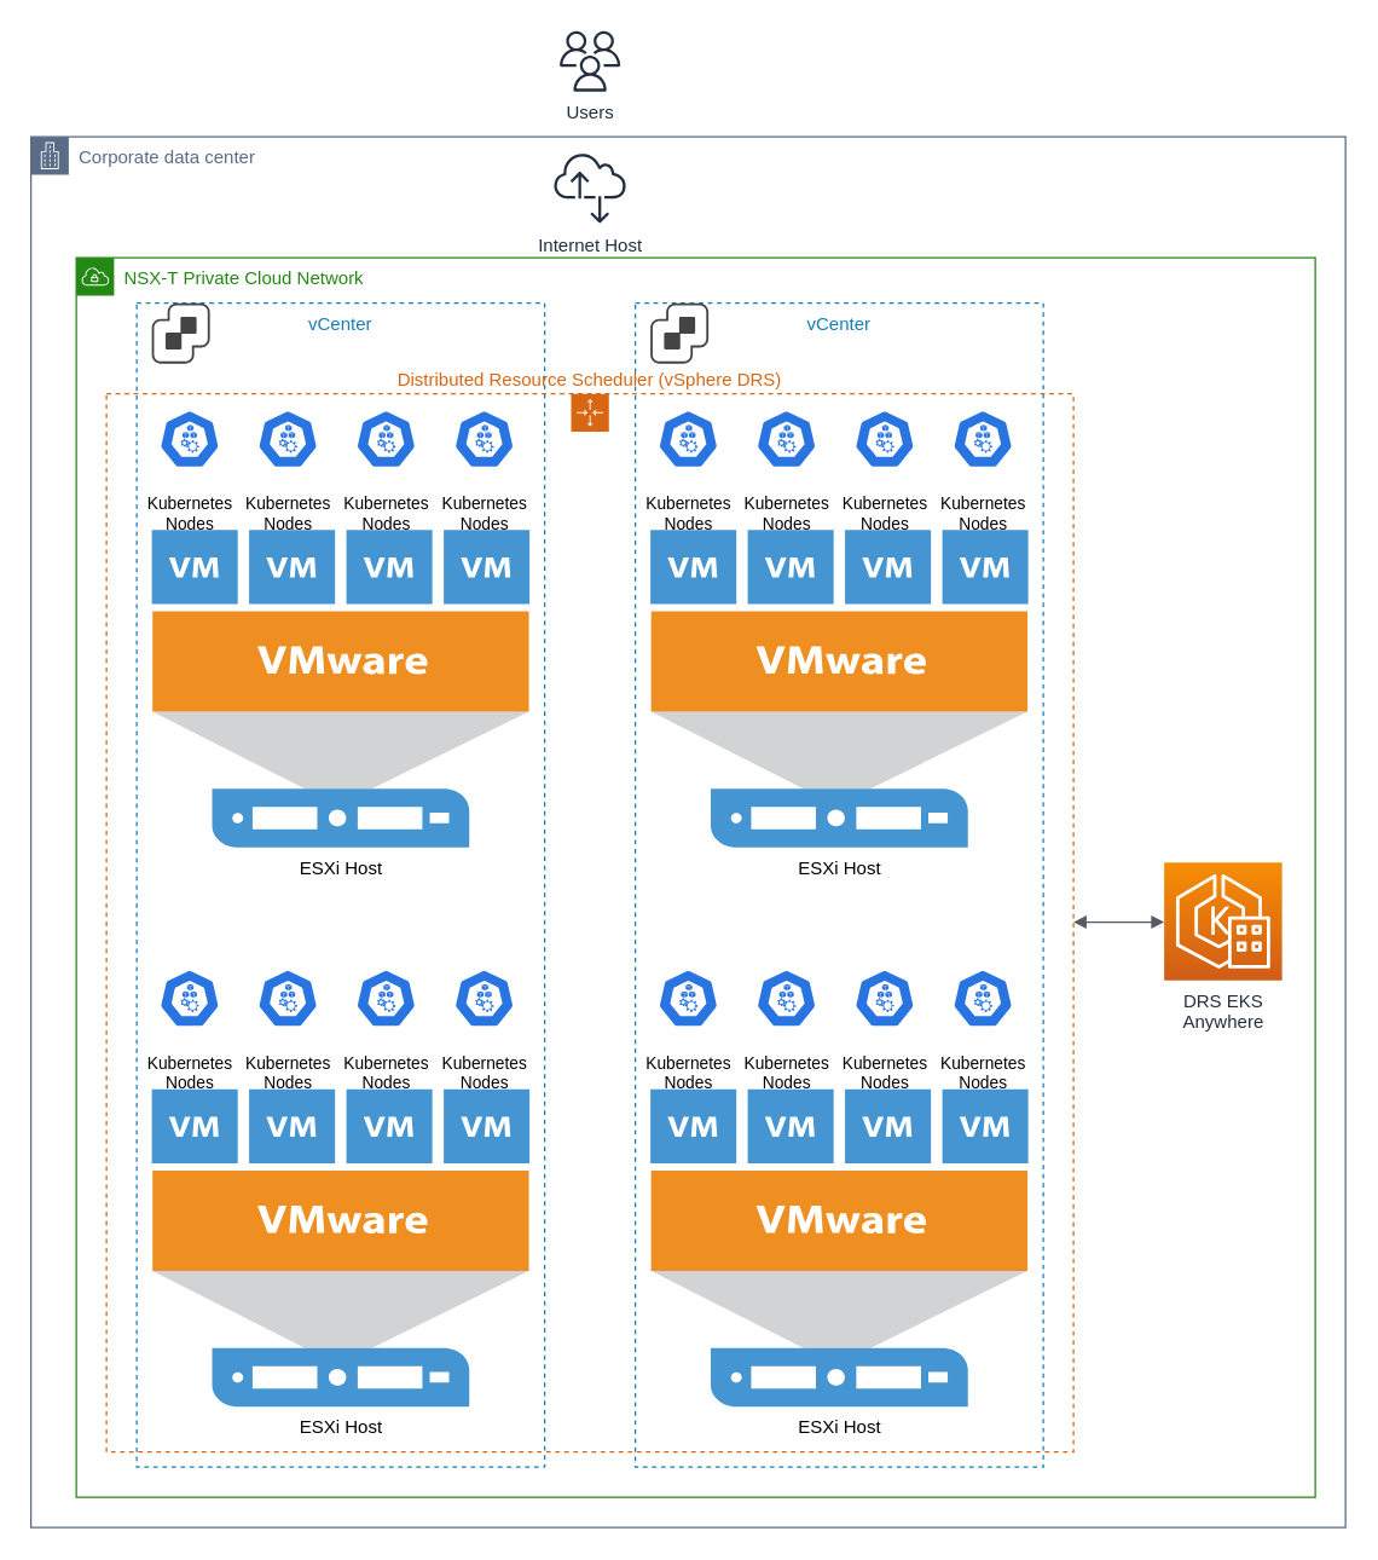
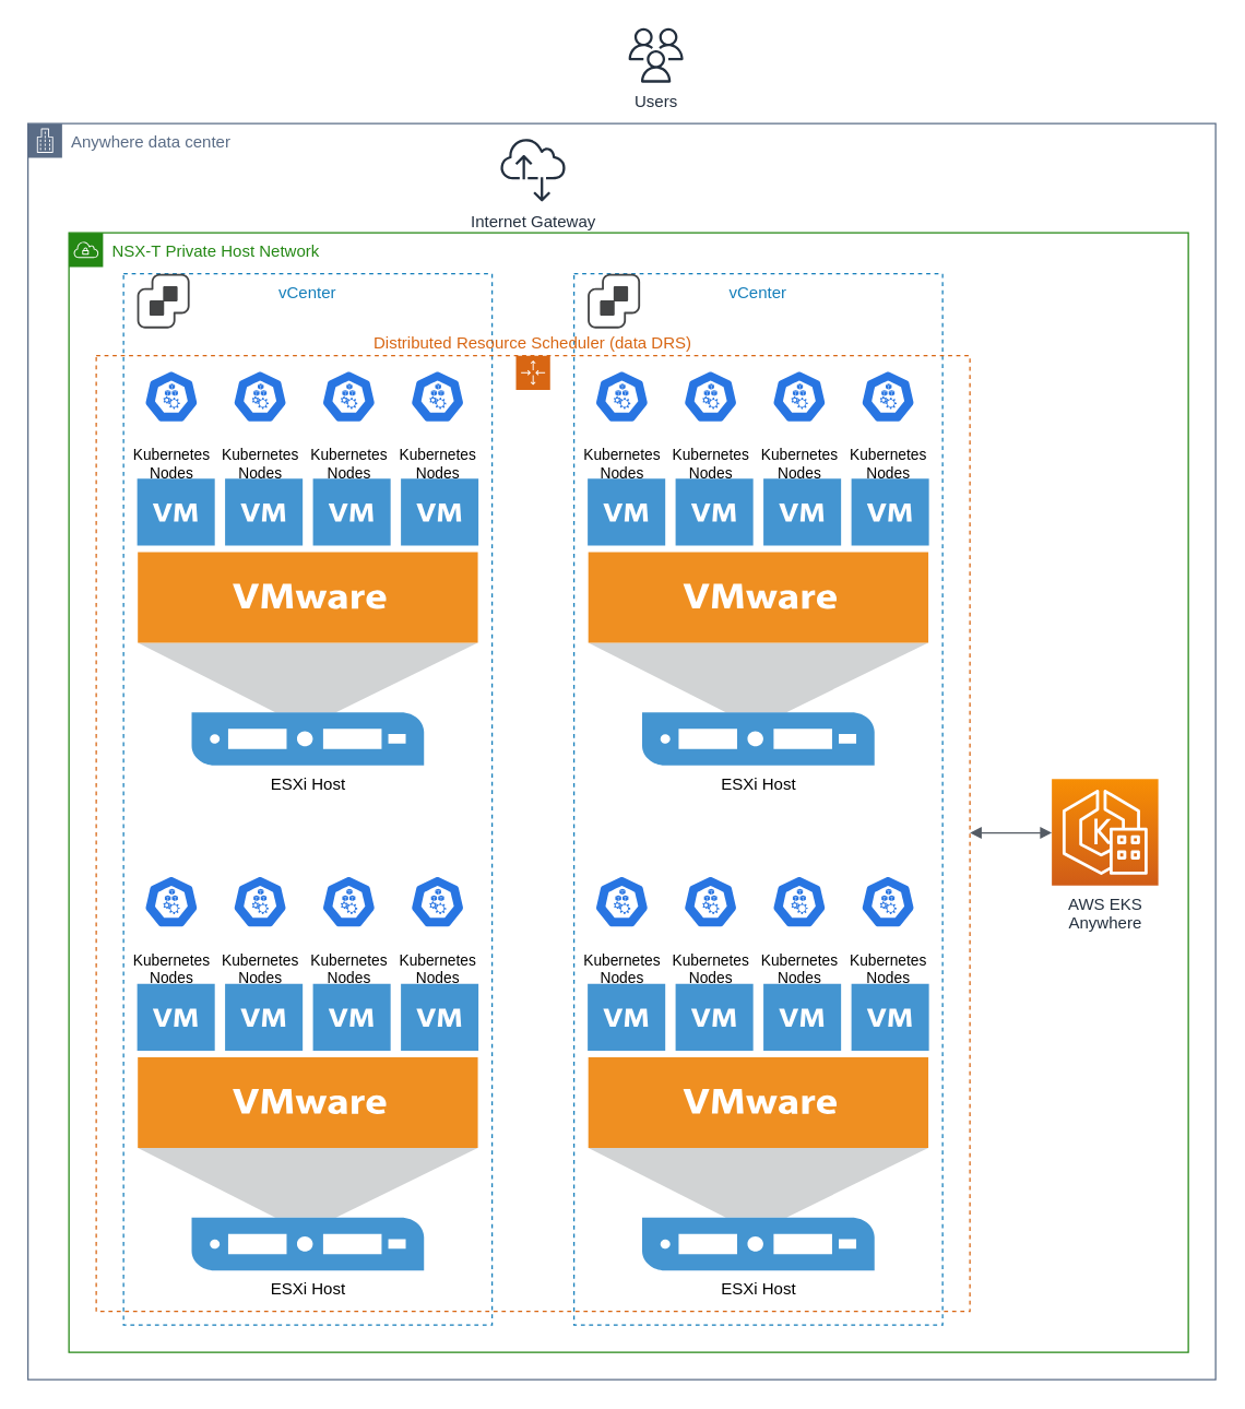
- <mxCell id="21" value="Users" style="outlineConnect=0;fontColor=#232F3E;gradientColor=none;fillColor=#232F3E;strokeColor=none;dashed=0;verticalLabelPosition=bottom;verticalAlign=top;align=center;html=1;fontSize=12;fontStyle=0;aspect=fixed;pointerEvents=1;shape=mxgraph.aws4.users;" parent="1" vertex="1"><mxGeometry x="370" y="20" width="40" height="40" as="geometry" /></mxCell>
+ <mxCell id="21" value="Users" style="outlineConnect=0;fontColor=#232F3E;gradientColor=none;fillColor=#232F3E;strokeColor=none;dashed=0;verticalLabelPosition=bottom;verticalAlign=top;align=center;html=1;fontSize=12;fontStyle=0;aspect=fixed;pointerEvents=1;shape=mxgraph.aws4.users;" parent="1" vertex="1"><mxGeometry x="460" y="20" width="40" height="40" as="geometry" /></mxCell>
- <mxCell id="5" value="Corporate data center" style="points=[[0,0],[0.25,0],[0.5,0],[0.75,0],[1,0],[1,0.25],[1,0.5],[1,0.75],[1,1],[0.75,1],[0.5,1],[0.25,1],[0,1],[0,0.75],[0,0.5],[0,0.25]];outlineConnect=0;gradientColor=none;html=1;whiteSpace=wrap;fontSize=12;fontStyle=0;container=1;pointerEvents=0;collapsible=0;recursiveResize=0;shape=mxgraph.aws4.group;grIcon=mxgraph.aws4.group_corporate_data_center;strokeColor=#5A6C86;fillColor=none;verticalAlign=top;align=left;spacingLeft=30;fontColor=#5A6C86;dashed=0;" vertex="1" parent="1"><mxGeometry x="20" y="90" width="870" height="920" as="geometry" /></mxCell>
+ <mxCell id="5" value="Anywhere data center" style="points=[[0,0],[0.25,0],[0.5,0],[0.75,0],[1,0],[1,0.25],[1,0.5],[1,0.75],[1,1],[0.75,1],[0.5,1],[0.25,1],[0,1],[0,0.75],[0,0.5],[0,0.25]];outlineConnect=0;gradientColor=none;html=1;whiteSpace=wrap;fontSize=12;fontStyle=0;container=1;pointerEvents=0;collapsible=0;recursiveResize=0;shape=mxgraph.aws4.group;grIcon=mxgraph.aws4.group_corporate_data_center;strokeColor=#5A6C86;fillColor=none;verticalAlign=top;align=left;spacingLeft=30;fontColor=#5A6C86;dashed=0;" vertex="1" parent="1"><mxGeometry x="20" y="90" width="870" height="920" as="geometry" /></mxCell>
- <mxCell id="20" value="Internet Host" style="outlineConnect=0;fontColor=#232F3E;gradientColor=none;fillColor=#232F3E;strokeColor=none;dashed=0;verticalLabelPosition=bottom;verticalAlign=top;align=center;html=1;fontSize=12;fontStyle=0;aspect=fixed;pointerEvents=1;shape=mxgraph.aws4.internet_alt2;" parent="5" vertex="1"><mxGeometry x="346" y="10" width="48" height="48" as="geometry" /></mxCell>
+ <mxCell id="20" value="Internet Gateway" style="outlineConnect=0;fontColor=#232F3E;gradientColor=none;fillColor=#232F3E;strokeColor=none;dashed=0;verticalLabelPosition=bottom;verticalAlign=top;align=center;html=1;fontSize=12;fontStyle=0;aspect=fixed;pointerEvents=1;shape=mxgraph.aws4.internet_alt2;" parent="5" vertex="1"><mxGeometry x="346" y="10" width="48" height="48" as="geometry" /></mxCell>
- <mxCell id="2" value="NSX-T Private Cloud Network" style="points=[[0,0],[0.25,0],[0.5,0],[0.75,0],[1,0],[1,0.25],[1,0.5],[1,0.75],[1,1],[0.75,1],[0.5,1],[0.25,1],[0,1],[0,0.75],[0,0.5],[0,0.25]];outlineConnect=0;gradientColor=none;html=1;whiteSpace=wrap;fontSize=12;fontStyle=0;shape=mxgraph.aws4.group;grIcon=mxgraph.aws4.group_vpc;strokeColor=#248814;fillColor=none;verticalAlign=top;align=left;spacingLeft=30;dashed=0;fontColor=#248814;" parent="1" vertex="1"><mxGeometry x="50" y="170" width="820" height="820" as="geometry" /></mxCell>
+ <mxCell id="2" value="NSX-T Private Host Network" style="points=[[0,0],[0.25,0],[0.5,0],[0.75,0],[1,0],[1,0.25],[1,0.5],[1,0.75],[1,1],[0.75,1],[0.5,1],[0.25,1],[0,1],[0,0.75],[0,0.5],[0,0.25]];outlineConnect=0;gradientColor=none;html=1;whiteSpace=wrap;fontSize=12;fontStyle=0;shape=mxgraph.aws4.group;grIcon=mxgraph.aws4.group_vpc;strokeColor=#248814;fillColor=none;verticalAlign=top;align=left;spacingLeft=30;dashed=0;fontColor=#248814;" parent="1" vertex="1"><mxGeometry x="50" y="170" width="820" height="820" as="geometry" /></mxCell>
- <mxCell id="16" value="Distributed Resource Scheduler (vSphere DRS)" style="points=[[0,0],[0.25,0],[0.5,0],[0.75,0],[1,0],[1,0.25],[1,0.5],[1,0.75],[1,1],[0.75,1],[0.5,1],[0.25,1],[0,1],[0,0.75],[0,0.5],[0,0.25]];outlineConnect=0;gradientColor=none;html=1;whiteSpace=wrap;fontSize=12;fontStyle=0;shape=mxgraph.aws4.groupCenter;grIcon=mxgraph.aws4.group_auto_scaling_group;grStroke=1;strokeColor=#D86613;fillColor=none;verticalAlign=bottom;align=center;fontColor=#D86613;dashed=1;spacingTop=25;labelPosition=center;verticalLabelPosition=top;" parent="5" vertex="1"><mxGeometry x="50" y="170" width="640" height="700" as="geometry" /></mxCell>
+ <mxCell id="16" value="Distributed Resource Scheduler (data DRS)" style="points=[[0,0],[0.25,0],[0.5,0],[0.75,0],[1,0],[1,0.25],[1,0.5],[1,0.75],[1,1],[0.75,1],[0.5,1],[0.25,1],[0,1],[0,0.75],[0,0.5],[0,0.25]];outlineConnect=0;gradientColor=none;html=1;whiteSpace=wrap;fontSize=12;fontStyle=0;shape=mxgraph.aws4.groupCenter;grIcon=mxgraph.aws4.group_auto_scaling_group;grStroke=1;strokeColor=#D86613;fillColor=none;verticalAlign=bottom;align=center;fontColor=#D86613;dashed=1;spacingTop=25;labelPosition=center;verticalLabelPosition=top;" parent="5" vertex="1"><mxGeometry x="50" y="170" width="640" height="700" as="geometry" /></mxCell>
- <mxCell id="32" value="DRS EKS&lt;br&gt;Anywhere" style="sketch=0;points=[[0,0,0],[0.25,0,0],[0.5,0,0],[0.75,0,0],[1,0,0],[0,1,0],[0.25,1,0],[0.5,1,0],[0.75,1,0],[1,1,0],[0,0.25,0],[0,0.5,0],[0,0.75,0],[1,0.25,0],[1,0.5,0],[1,0.75,0]];outlineConnect=0;fontColor=#232F3E;gradientColor=#F78E04;gradientDirection=north;fillColor=#D05C17;strokeColor=#ffffff;dashed=0;verticalLabelPosition=bottom;verticalAlign=top;align=center;html=1;fontSize=12;fontStyle=0;aspect=fixed;shape=mxgraph.aws4.resourceIcon;resIcon=mxgraph.aws4.eks_anywhere;" vertex="1" parent="1"><mxGeometry x="770" y="570" width="78" height="78" as="geometry" /></mxCell>
+ <mxCell id="32" value="AWS EKS&lt;br&gt;Anywhere" style="sketch=0;points=[[0,0,0],[0.25,0,0],[0.5,0,0],[0.75,0,0],[1,0,0],[0,1,0],[0.25,1,0],[0.5,1,0],[0.75,1,0],[1,1,0],[0,0.25,0],[0,0.5,0],[0,0.75,0],[1,0.25,0],[1,0.5,0],[1,0.75,0]];outlineConnect=0;fontColor=#232F3E;gradientColor=#F78E04;gradientDirection=north;fillColor=#D05C17;strokeColor=#ffffff;dashed=0;verticalLabelPosition=bottom;verticalAlign=top;align=center;html=1;fontSize=12;fontStyle=0;aspect=fixed;shape=mxgraph.aws4.resourceIcon;resIcon=mxgraph.aws4.eks_anywhere;" vertex="1" parent="1"><mxGeometry x="770" y="570" width="78" height="78" as="geometry" /></mxCell>
